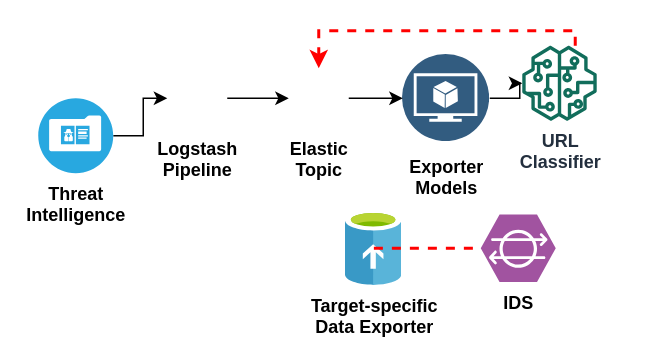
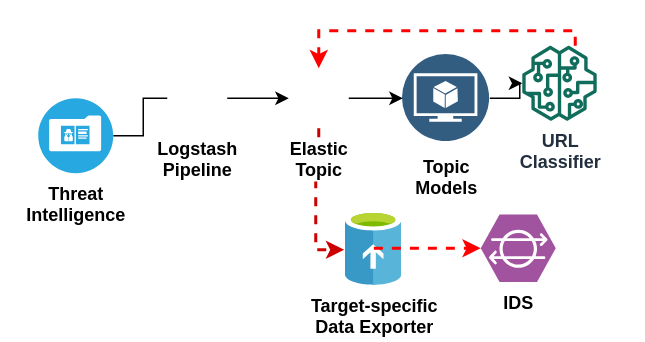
- <mxCell id="15" style="edgeStyle=orthogonalEdgeStyle;rounded=0;orthogonalLoop=1;jettySize=auto;html=1;entryX=0;entryY=0.5;entryDx=0;entryDy=0;" edge="1" parent="2" source="16" target="9"><mxGeometry relative="1" as="geometry" /></mxCell>
+ <mxCell id="15" style="edgeStyle=orthogonalEdgeStyle;rounded=0;orthogonalLoop=1;jettySize=auto;html=1;entryX=0;entryY=0.5;entryDx=0;entryDy=0;endArrow=none;" edge="1" parent="2" source="16" target="9"><mxGeometry relative="1" as="geometry" /></mxCell>
- <mxCell id="6" value="&lt;div&gt;&lt;b&gt;&lt;font color=&quot;#000000&quot;&gt;Exporter&lt;/font&gt;&lt;/b&gt;&lt;/div&gt;&lt;div&gt;&lt;b&gt;&lt;font color=&quot;#000000&quot;&gt;Models&lt;/font&gt;&lt;/b&gt;&lt;/div&gt;" style="aspect=fixed;perimeter=ellipsePerimeter;html=1;align=center;shadow=0;dashed=0;fontColor=#4277BB;labelBackgroundColor=#ffffff;fontSize=12;spacingTop=3;image;image=img/lib/ibm/data/model.svg;" vertex="1" parent="2"><mxGeometry x="248" y="16" width="58" height="58" as="geometry" /></mxCell>
+ <mxCell id="6" value="&lt;div&gt;&lt;b&gt;&lt;font color=&quot;#000000&quot;&gt;Topic&lt;/font&gt;&lt;/b&gt;&lt;/div&gt;&lt;div&gt;&lt;b&gt;&lt;font color=&quot;#000000&quot;&gt;Models&lt;/font&gt;&lt;/b&gt;&lt;/div&gt;" style="aspect=fixed;perimeter=ellipsePerimeter;html=1;align=center;shadow=0;dashed=0;fontColor=#4277BB;labelBackgroundColor=#ffffff;fontSize=12;spacingTop=3;image;image=img/lib/ibm/data/model.svg;" vertex="1" parent="2"><mxGeometry x="248" y="16" width="58" height="58" as="geometry" /></mxCell>
+ <mxCell id="11" style="edgeStyle=orthogonalEdgeStyle;rounded=0;orthogonalLoop=1;jettySize=auto;html=1;exitX=0.5;exitY=1;exitDx=0;exitDy=0;entryX=-0.027;entryY=0.52;entryDx=0;entryDy=0;entryPerimeter=0;strokeColor=#CC0000;dashed=1;strokeWidth=2;" edge="1" parent="2" source="12" target="3"><mxGeometry relative="1" as="geometry" /></mxCell>
- <mxCell id="8" style="edgeStyle=orthogonalEdgeStyle;rounded=0;orthogonalLoop=1;jettySize=auto;html=1;entryX=0;entryY=0.5;entryDx=0;entryDy=0;entryPerimeter=0;strokeColor=#FF0000;dashed=1;strokeWidth=2;endArrow=none;" edge="1" parent="2" source="3" target="7"><mxGeometry relative="1" as="geometry" /></mxCell>
+ <mxCell id="8" style="edgeStyle=orthogonalEdgeStyle;rounded=0;orthogonalLoop=1;jettySize=auto;html=1;entryX=0;entryY=0.5;entryDx=0;entryDy=0;entryPerimeter=0;strokeColor=#FF0000;dashed=1;strokeWidth=2;" edge="1" parent="2" source="3" target="7"><mxGeometry relative="1" as="geometry" /></mxCell>
